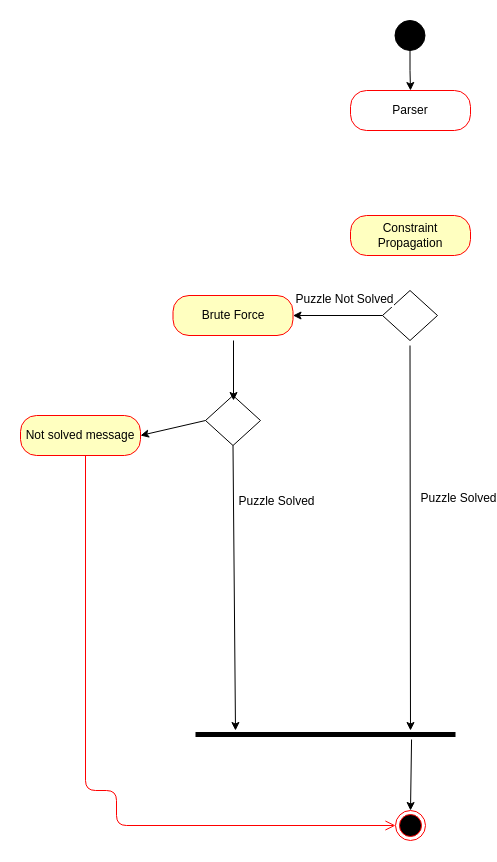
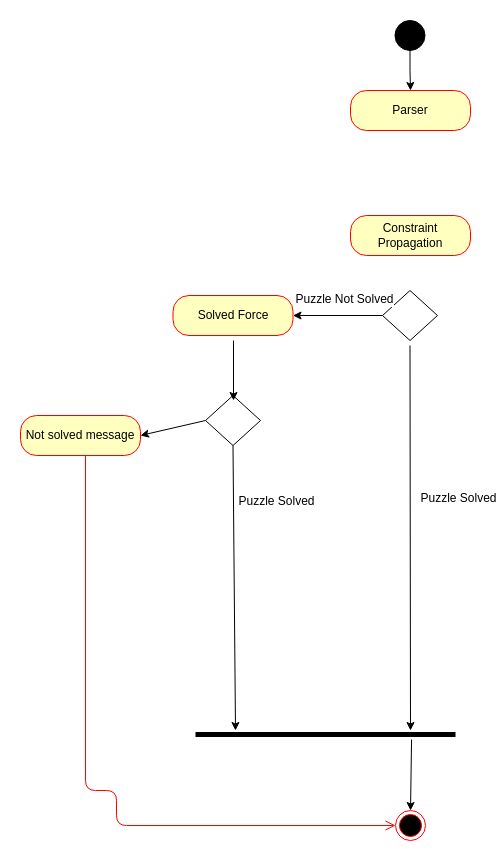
- <mxCell id="4" value="Parser" style="rounded=1;whiteSpace=wrap;html=1;arcSize=40;fontColor=#000000;fillColor=#ffffff;strokeColor=#ff0000;" parent="1" vertex="1"><mxGeometry x="350" y="90" width="120" height="40" as="geometry" /></mxCell>
+ <mxCell id="4" value="Parser" style="rounded=1;whiteSpace=wrap;html=1;arcSize=40;fontColor=#000000;fillColor=#ffffc0;strokeColor=#ff0000;" parent="1" vertex="1"><mxGeometry x="350" y="90" width="120" height="40" as="geometry" /></mxCell>
- <mxCell id="7" value="Brute Force" style="rounded=1;whiteSpace=wrap;html=1;arcSize=40;fontColor=#000000;fillColor=#ffffc0;strokeColor=#ff0000;" parent="1" vertex="1"><mxGeometry x="172.5" y="295" width="120" height="40" as="geometry" /></mxCell>
+ <mxCell id="7" value="Solved Force" style="rounded=1;whiteSpace=wrap;html=1;arcSize=40;fontColor=#000000;fillColor=#ffffc0;strokeColor=#ff0000;" parent="1" vertex="1"><mxGeometry x="172.5" y="295" width="120" height="40" as="geometry" /></mxCell>
